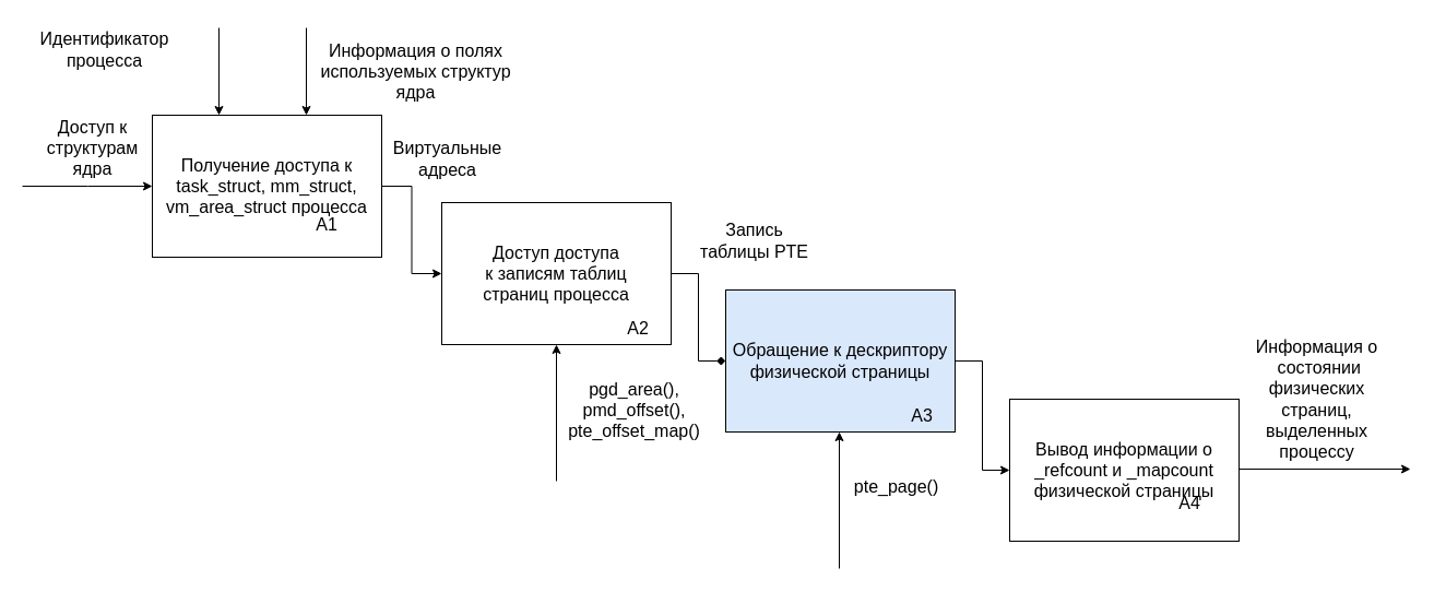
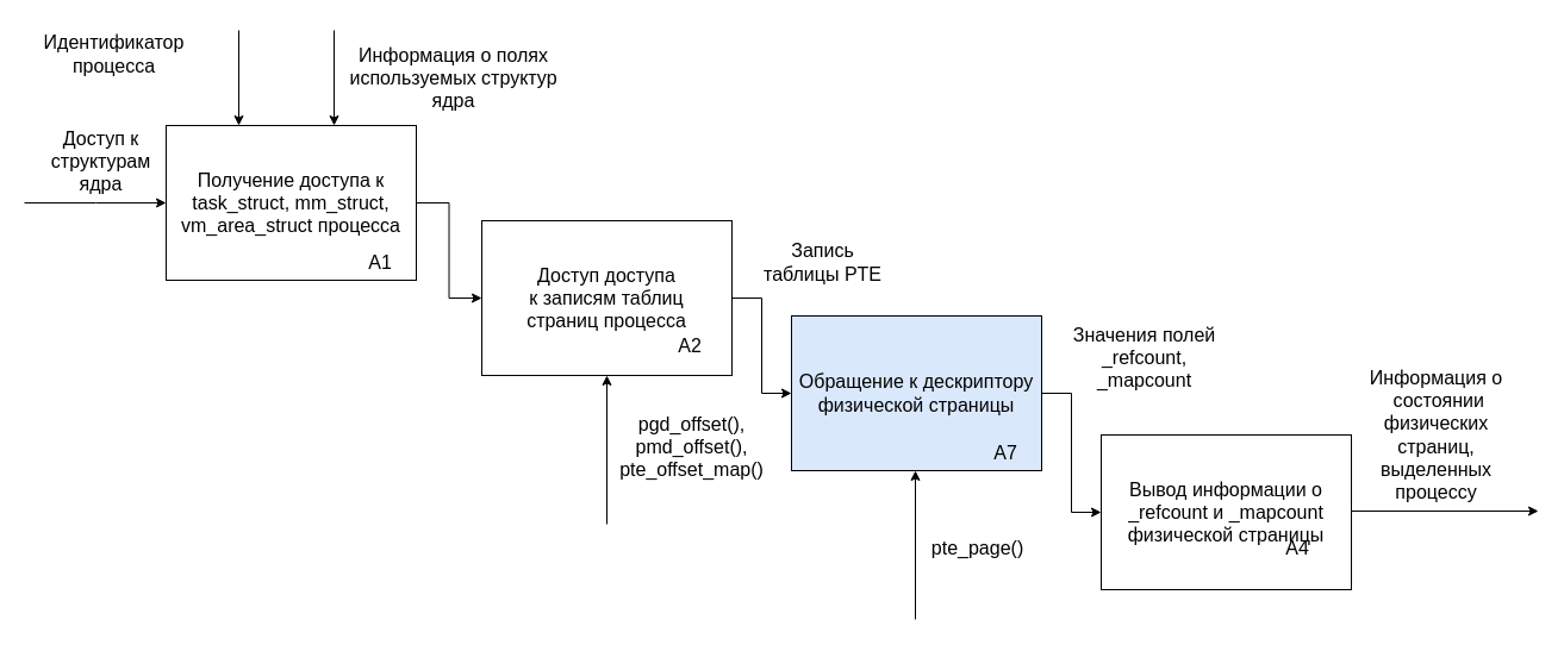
- <mxCell id="16" value="&lt;font style=&quot;font-size: 16px;&quot;&gt;Виртуальные&lt;br style=&quot;font-size: 16px;&quot;&gt;адреса&lt;/font&gt;" style="text;html=1;align=center;verticalAlign=middle;resizable=0;points=[];autosize=1;strokeColor=none;fillColor=none;fontSize=16;" parent="1" vertex="1"><mxGeometry x="349" y="120" width="120" height="50" as="geometry" /></mxCell>
- <mxCell id="15" value="&lt;font face=&quot;Helvetica&quot; style=&quot;font-size: 16px;&quot;&gt;А1&lt;/font&gt;" style="text;html=1;strokeColor=none;fillColor=none;align=center;verticalAlign=middle;whiteSpace=wrap;rounded=0;fontSize=16;fontFamily=Times New Roman;" parent="1" vertex="1"><mxGeometry x="269" y="190" width="60" height="30" as="geometry" /></mxCell>
+ <mxCell id="15" value="&lt;font face=&quot;Helvetica&quot; style=&quot;font-size: 16px;&quot;&gt;А1&lt;/font&gt;" style="text;html=1;strokeColor=none;fillColor=none;align=center;verticalAlign=middle;whiteSpace=wrap;rounded=0;fontSize=16;fontFamily=Times New Roman;" parent="1" vertex="1"><mxGeometry x="289" y="205" width="60" height="30" as="geometry" /></mxCell>
- <mxCell id="22" value="&lt;font face=&quot;Helvetica&quot; style=&quot;font-size: 16px;&quot;&gt;А2&lt;/font&gt;" style="text;html=1;strokeColor=none;fillColor=none;align=center;verticalAlign=middle;whiteSpace=wrap;rounded=0;fontSize=16;fontFamily=Times New Roman;" parent="1" vertex="1"><mxGeometry x="554" y="285" width="60" height="30" as="geometry" /></mxCell>
+ <mxCell id="22" value="&lt;font face=&quot;Helvetica&quot; style=&quot;font-size: 16px;&quot;&gt;А2&lt;/font&gt;" style="text;html=1;strokeColor=none;fillColor=none;align=center;verticalAlign=middle;whiteSpace=wrap;rounded=0;fontSize=16;fontFamily=Times New Roman;" parent="1" vertex="1"><mxGeometry x="549" y="275" width="60" height="30" as="geometry" /></mxCell>
+ <mxCell id="18" value="&lt;font style=&quot;font-size: 16px;&quot;&gt;Значения полей&lt;/font&gt;&lt;br style=&quot;font-size: 16px;&quot;&gt;&lt;span style=&quot;font-size: 16px;&quot;&gt;_refcount, &lt;br style=&quot;font-size: 16px;&quot;&gt;_mapcount&lt;/span&gt;&lt;span style=&quot;font-size: 16px;&quot;&gt;&lt;br style=&quot;font-size: 16px;&quot;&gt;&lt;/span&gt;" style="text;html=1;align=center;verticalAlign=middle;resizable=0;points=[];autosize=1;strokeColor=none;fillColor=none;fontSize=16;" parent="1" vertex="1"><mxGeometry x="890" y="265" width="140" height="70" as="geometry" /></mxCell>
- <mxCell id="13" style="edgeStyle=orthogonalEdgeStyle;rounded=0;orthogonalLoop=1;jettySize=auto;html=1;exitX=1;exitY=0.5;exitDx=0;exitDy=0;entryX=0;entryY=0.5;entryDx=0;entryDy=0;fontSize=16;endArrow=diamond;" parent="1" source="14" target="12" edge="1"><mxGeometry relative="1" as="geometry" /></mxCell>
+ <mxCell id="13" style="edgeStyle=orthogonalEdgeStyle;rounded=0;orthogonalLoop=1;jettySize=auto;html=1;exitX=1;exitY=0.5;exitDx=0;exitDy=0;entryX=0;entryY=0.5;entryDx=0;entryDy=0;fontSize=16;" parent="1" source="14" target="12" edge="1"><mxGeometry relative="1" as="geometry" /></mxCell>
- <mxCell id="19" value="&lt;font style=&quot;font-size: 16px;&quot;&gt;pgd_area(),&lt;br style=&quot;font-size: 16px;&quot;&gt;pmd_offset(),&lt;br style=&quot;font-size: 16px;&quot;&gt;pte_offset_map()&lt;/font&gt;" style="text;html=1;align=center;verticalAlign=middle;resizable=0;points=[];autosize=1;strokeColor=none;fillColor=none;fontSize=16;" parent="1" vertex="1"><mxGeometry x="510" y="340" width="140" height="70" as="geometry" /></mxCell>
+ <mxCell id="19" value="&lt;font style=&quot;font-size: 16px;&quot;&gt;pgd_offset(),&lt;br style=&quot;font-size: 16px;&quot;&gt;pmd_offset(),&lt;br style=&quot;font-size: 16px;&quot;&gt;pte_offset_map()&lt;/font&gt;" style="text;html=1;align=center;verticalAlign=middle;resizable=0;points=[];autosize=1;strokeColor=none;fillColor=none;fontSize=16;" parent="1" vertex="1"><mxGeometry x="510" y="340" width="140" height="70" as="geometry" /></mxCell>
- <mxCell id="23" value="&lt;font face=&quot;Helvetica&quot; style=&quot;font-size: 16px;&quot;&gt;А3&lt;/font&gt;" style="text;html=1;strokeColor=none;fillColor=none;align=center;verticalAlign=middle;whiteSpace=wrap;rounded=0;fontSize=16;fontFamily=Times New Roman;" parent="1" vertex="1"><mxGeometry x="814" y="365" width="60" height="30" as="geometry" /></mxCell>
+ <mxCell id="23" value="&lt;font face=&quot;Helvetica&quot; style=&quot;font-size: 16px;&quot;&gt;А7&lt;/font&gt;" style="text;html=1;strokeColor=none;fillColor=none;align=center;verticalAlign=middle;whiteSpace=wrap;rounded=0;fontSize=16;fontFamily=Times New Roman;" parent="1" vertex="1"><mxGeometry x="814" y="365" width="60" height="30" as="geometry" /></mxCell>
- <mxCell id="21" value="&lt;font style=&quot;font-size: 16px;&quot;&gt;pte_page()&lt;/font&gt;" style="text;html=1;align=center;verticalAlign=middle;resizable=0;points=[];autosize=1;strokeColor=none;fillColor=none;fontSize=16;" parent="1" vertex="1"><mxGeometry x="770" y="430" width="100" height="30" as="geometry" /></mxCell>
+ <mxCell id="21" value="&lt;font style=&quot;font-size: 16px;&quot;&gt;pte_page()&lt;/font&gt;" style="text;html=1;align=center;verticalAlign=middle;resizable=0;points=[];autosize=1;strokeColor=none;fillColor=none;fontSize=16;" parent="1" vertex="1"><mxGeometry x="770" y="445" width="100" height="30" as="geometry" /></mxCell>
